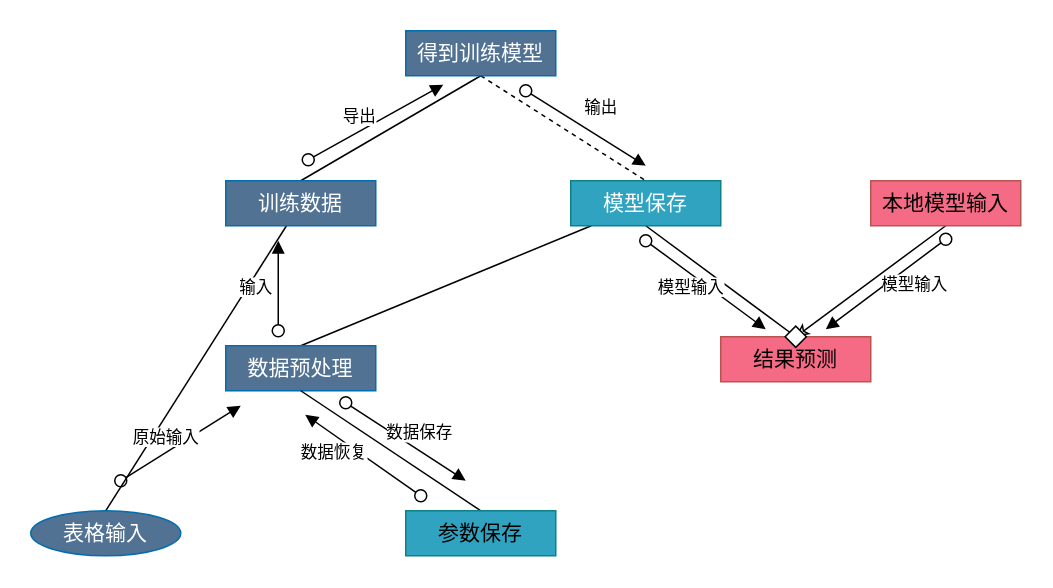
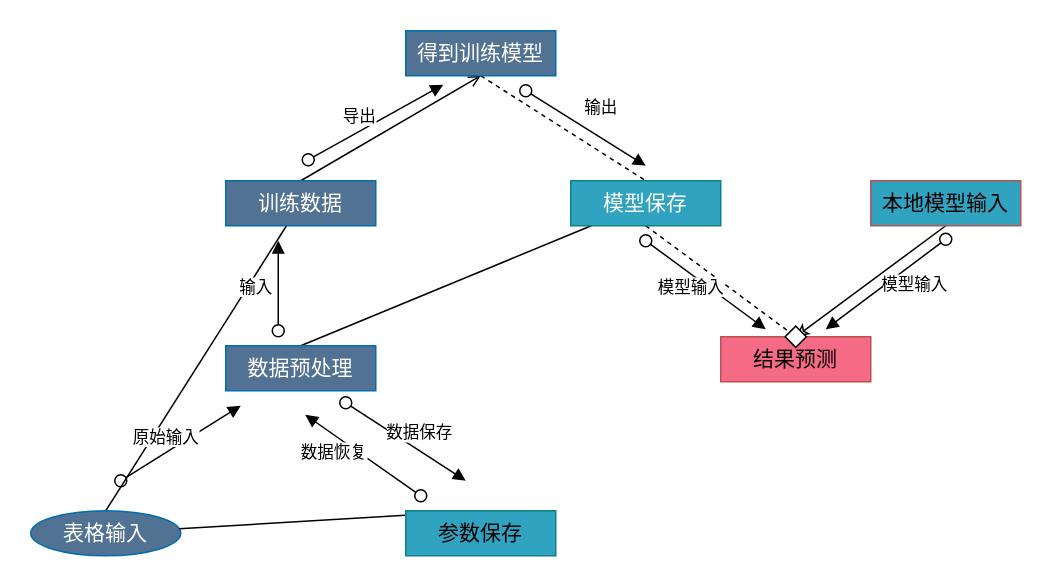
- <mxCell id="7" style="edgeStyle=none;rounded=0;orthogonalLoop=1;jettySize=auto;html=1;exitX=0.5;exitY=0;exitDx=0;exitDy=0;entryX=0.5;entryY=1;entryDx=0;entryDy=0;fontSize=14;startArrow=none;startFill=0;endArrow=none;endFill=0;strokeColor=default;" edge="1" parent="1" source="9" target="11"><mxGeometry relative="1" as="geometry" /></mxCell>
+ <mxCell id="7" style="edgeStyle=none;rounded=0;orthogonalLoop=1;jettySize=auto;html=1;exitX=0.5;exitY=0;exitDx=0;exitDy=0;entryX=0.5;entryY=1;entryDx=0;entryDy=0;fontSize=14;startArrow=none;startFill=0;endArrow=open;endFill=0;strokeColor=default;" edge="1" parent="1" source="9" target="11"><mxGeometry relative="1" as="geometry" /></mxCell>
- <mxCell id="13" value="&lt;span style=&quot;font-size: 14px;&quot;&gt;本地模型输入&lt;/span&gt;" style="rounded=0;whiteSpace=wrap;html=1;fillColor=#F56A85;strokeColor=#b85450;" vertex="1" parent="1"><mxGeometry x="580" y="120" width="100" height="30" as="geometry" /></mxCell>
+ <mxCell id="13" value="&lt;span style=&quot;font-size: 14px;&quot;&gt;本地模型输入&lt;/span&gt;" style="rounded=0;whiteSpace=wrap;html=1;fillColor=#30a3c0;strokeColor=#b85450;" vertex="1" parent="1"><mxGeometry x="580" y="120" width="100" height="30" as="geometry" /></mxCell>
- <mxCell id="17" style="edgeStyle=none;rounded=0;orthogonalLoop=1;jettySize=auto;html=1;exitX=0.5;exitY=1;exitDx=0;exitDy=0;entryX=0.5;entryY=0;entryDx=0;entryDy=0;fontSize=14;startArrow=none;startFill=0;endArrow=none;endFill=0;strokeColor=default;" edge="1" parent="1" source="18" target="14"><mxGeometry relative="1" as="geometry" /></mxCell>
+ <mxCell id="17" style="edgeStyle=none;rounded=0;orthogonalLoop=1;jettySize=auto;html=1;exitX=0.5;exitY=1;exitDx=0;exitDy=0;entryX=0.5;entryY=0;entryDx=0;entryDy=0;fontSize=14;startArrow=none;startFill=0;endArrow=none;endFill=0;strokeColor=default;dashed=1;" edge="1" parent="1" source="18" target="14"><mxGeometry relative="1" as="geometry" /></mxCell>
- <mxCell id="15" style="edgeStyle=none;rounded=0;orthogonalLoop=1;jettySize=auto;html=1;exitX=0.5;exitY=0;exitDx=0;exitDy=0;entryX=0.5;entryY=1;entryDx=0;entryDy=0;fontSize=14;startArrow=none;startFill=0;endArrow=none;endFill=0;strokeColor=default;" edge="1" parent="1" source="16" target="6"><mxGeometry relative="1" as="geometry" /></mxCell>
+ <mxCell id="15" style="edgeStyle=none;rounded=0;orthogonalLoop=1;jettySize=auto;html=1;exitX=0.5;exitY=0;exitDx=0;exitDy=0;fontSize=14;startArrow=none;startFill=0;endArrow=none;endFill=0;strokeColor=default;" edge="1" parent="1" source="16" target="3"><mxGeometry relative="1" as="geometry" /></mxCell>
